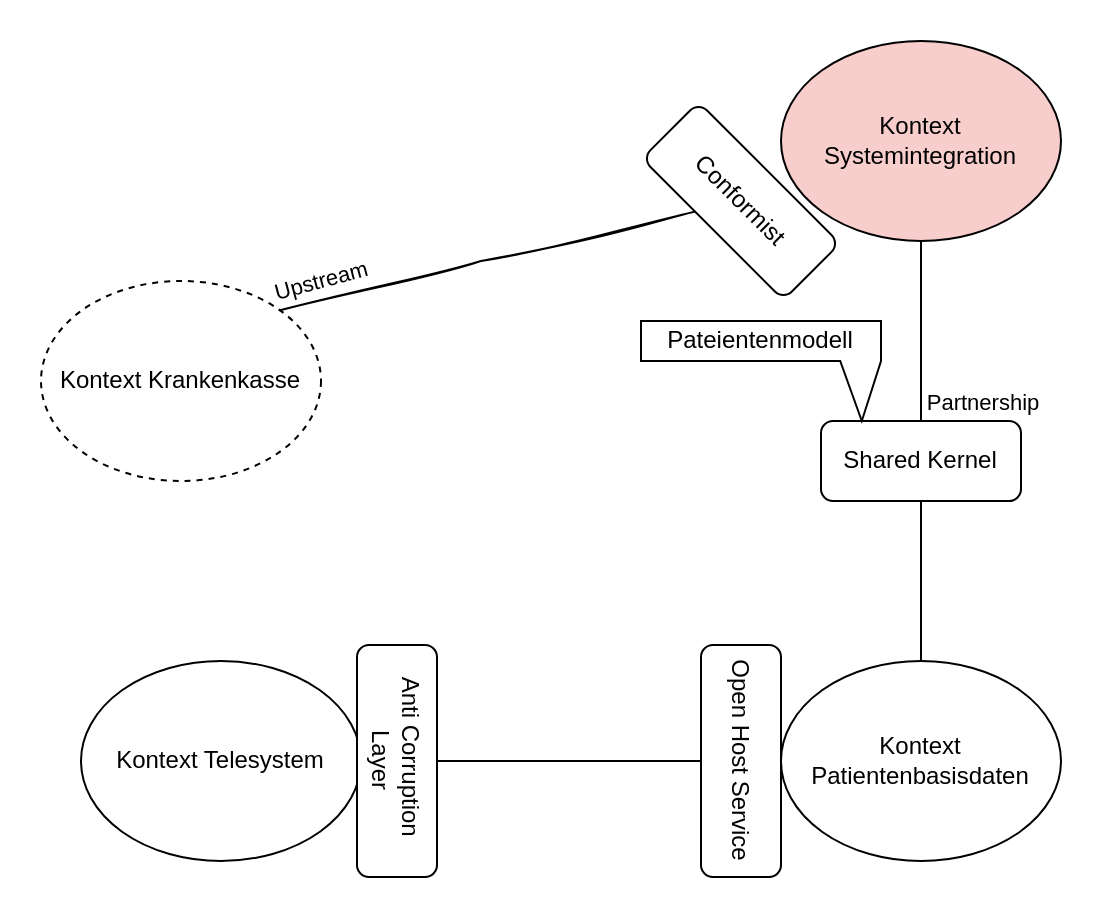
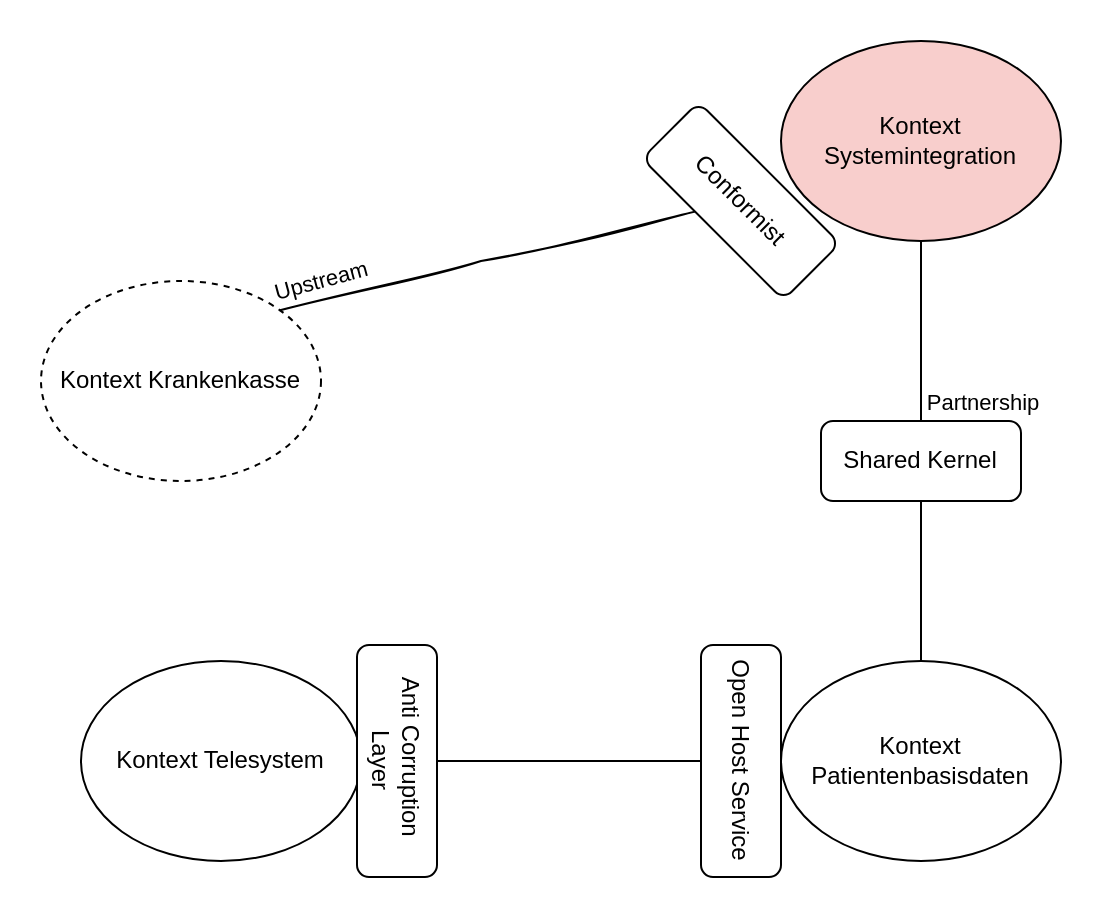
- <mxCell id="14" value="Pateientenmodell" style="shape=callout;whiteSpace=wrap;html=1;perimeter=calloutPerimeter;base=70;position2=0.92;size=30;position=0.83;" vertex="1" parent="1"><mxGeometry x="320" y="160" width="120" height="50" as="geometry" /></mxCell>
